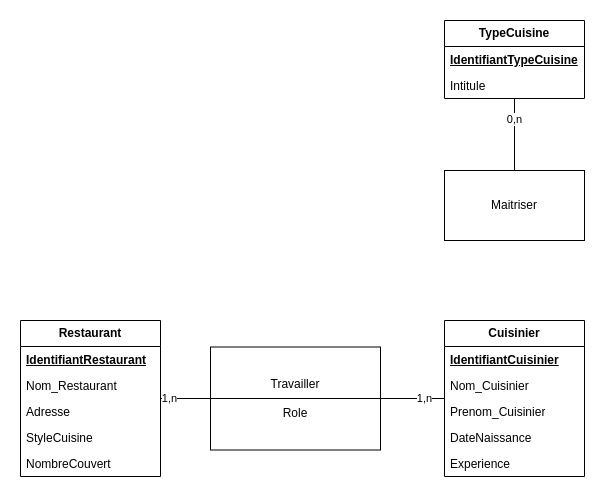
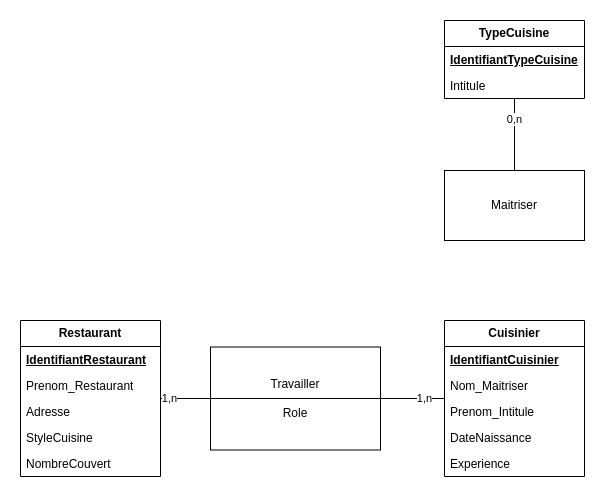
- <mxCell id="19" value="Nom_Restaurant" style="text;strokeColor=none;fillColor=none;align=left;verticalAlign=top;spacingLeft=4;spacingRight=4;overflow=hidden;rotatable=0;points=[[0,0.5],[1,0.5]];portConstraint=eastwest;whiteSpace=wrap;html=1;" parent="17" vertex="1"><mxGeometry y="52" width="140" height="26" as="geometry" /></mxCell>
+ <mxCell id="19" value="Prenom_Restaurant" style="text;strokeColor=none;fillColor=none;align=left;verticalAlign=top;spacingLeft=4;spacingRight=4;overflow=hidden;rotatable=0;points=[[0,0.5],[1,0.5]];portConstraint=eastwest;whiteSpace=wrap;html=1;" parent="17" vertex="1"><mxGeometry y="52" width="140" height="26" as="geometry" /></mxCell>
- <mxCell id="6" value="Nom_Cuisinier" style="text;strokeColor=none;fillColor=none;align=left;verticalAlign=top;spacingLeft=4;spacingRight=4;overflow=hidden;rotatable=0;points=[[0,0.5],[1,0.5]];portConstraint=eastwest;whiteSpace=wrap;html=1;" parent="4" vertex="1"><mxGeometry y="52" width="140" height="26" as="geometry" /></mxCell>
+ <mxCell id="6" value="Nom_Maitriser" style="text;strokeColor=none;fillColor=none;align=left;verticalAlign=top;spacingLeft=4;spacingRight=4;overflow=hidden;rotatable=0;points=[[0,0.5],[1,0.5]];portConstraint=eastwest;whiteSpace=wrap;html=1;" parent="4" vertex="1"><mxGeometry y="52" width="140" height="26" as="geometry" /></mxCell>
- <mxCell id="7" value="Prenom_Cuisinier" style="text;strokeColor=none;fillColor=none;align=left;verticalAlign=top;spacingLeft=4;spacingRight=4;overflow=hidden;rotatable=0;points=[[0,0.5],[1,0.5]];portConstraint=eastwest;whiteSpace=wrap;html=1;" parent="4" vertex="1"><mxGeometry y="78" width="140" height="26" as="geometry" /></mxCell>
+ <mxCell id="7" value="Prenom_Intitule" style="text;strokeColor=none;fillColor=none;align=left;verticalAlign=top;spacingLeft=4;spacingRight=4;overflow=hidden;rotatable=0;points=[[0,0.5],[1,0.5]];portConstraint=eastwest;whiteSpace=wrap;html=1;" parent="4" vertex="1"><mxGeometry y="78" width="140" height="26" as="geometry" /></mxCell>
